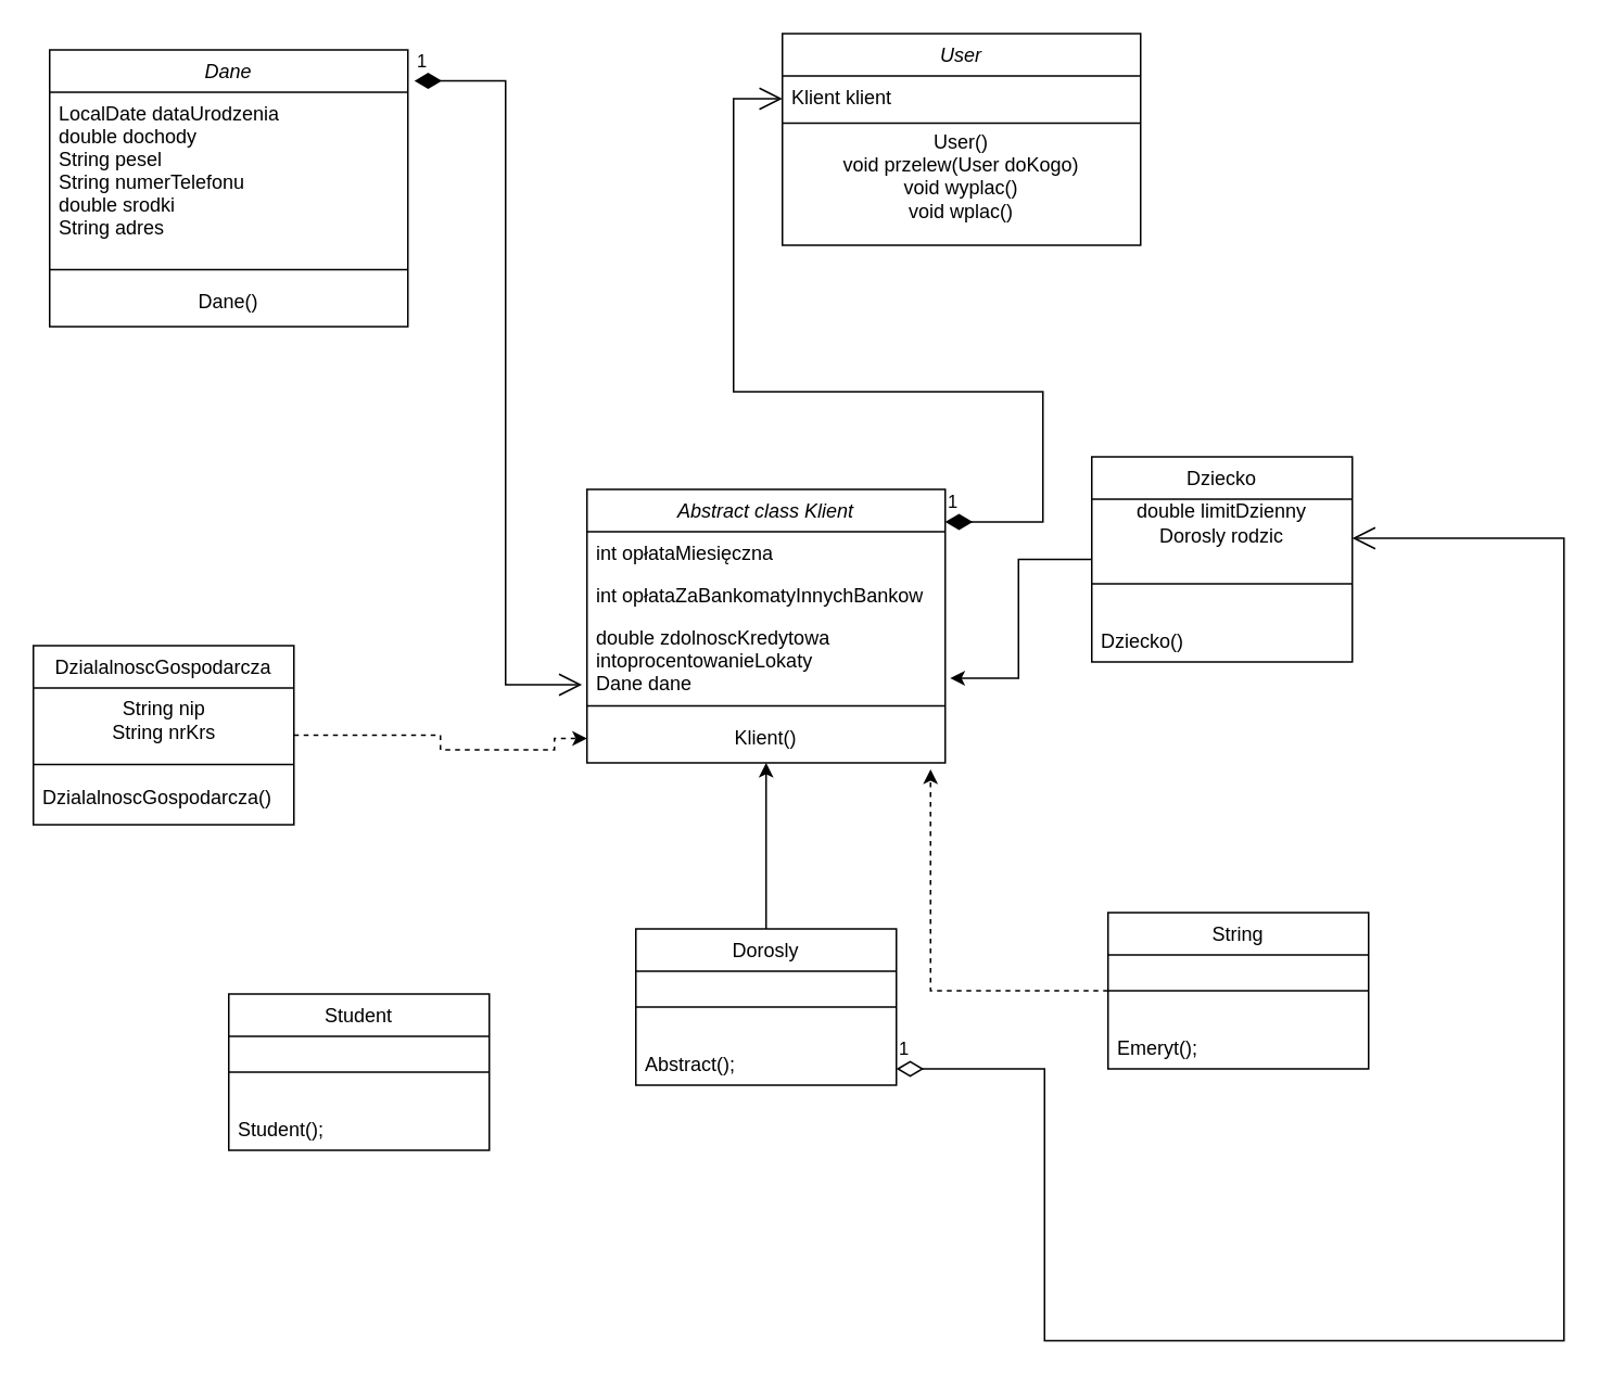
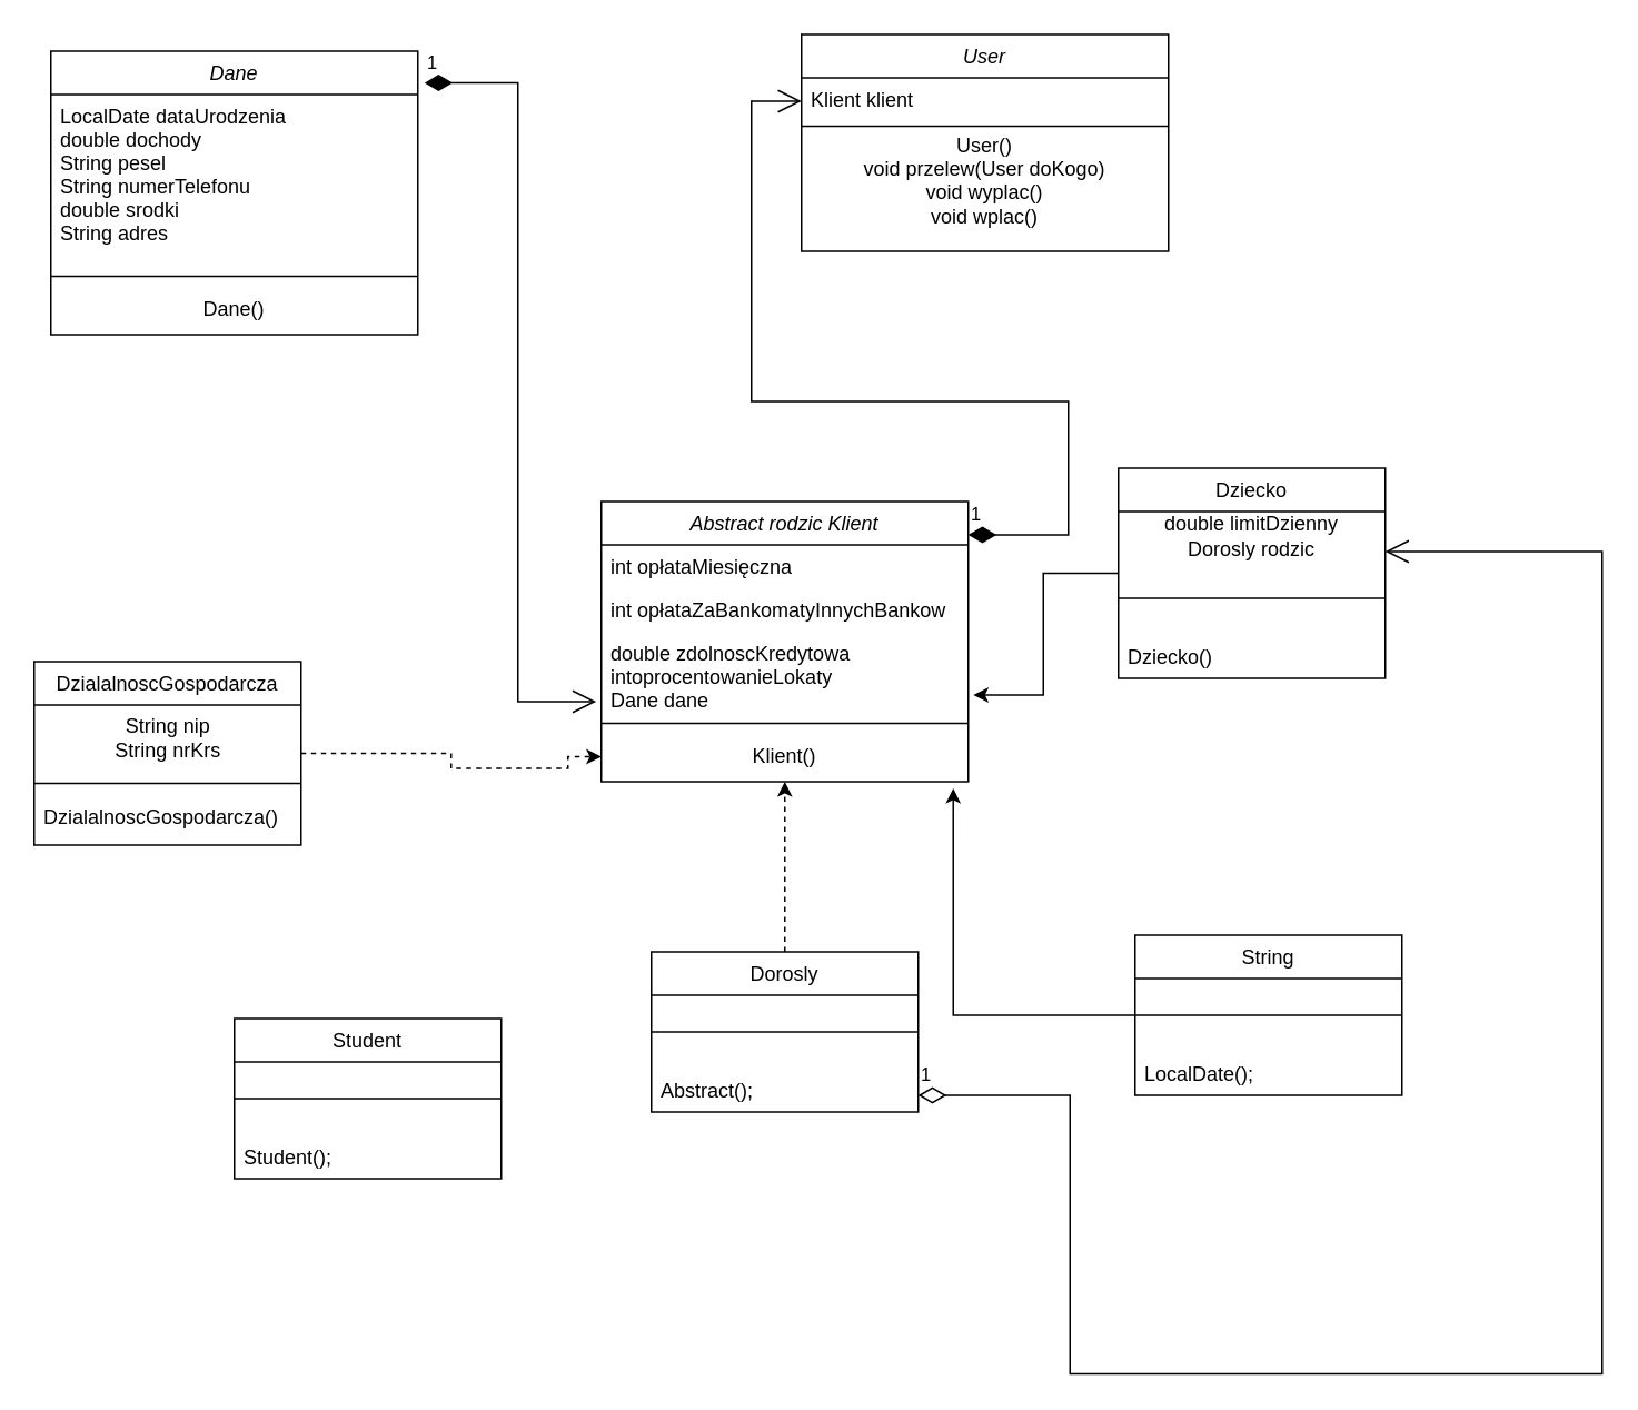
- <mxCell id="2" value="Abstract class Klient" style="swimlane;fontStyle=2;align=center;verticalAlign=top;childLayout=stackLayout;horizontal=1;startSize=26;horizontalStack=0;resizeParent=1;resizeLast=0;collapsible=1;marginBottom=0;rounded=0;shadow=0;strokeWidth=1;" parent="1" vertex="1"><mxGeometry x="360" y="300" width="220" height="168" as="geometry"><mxRectangle x="230" y="140" width="160" height="26" as="alternateBounds" /></mxGeometry></mxCell>
+ <mxCell id="2" value="Abstract rodzic Klient" style="swimlane;fontStyle=2;align=center;verticalAlign=top;childLayout=stackLayout;horizontal=1;startSize=26;horizontalStack=0;resizeParent=1;resizeLast=0;collapsible=1;marginBottom=0;rounded=0;shadow=0;strokeWidth=1;" parent="1" vertex="1"><mxGeometry x="360" y="300" width="220" height="168" as="geometry"><mxRectangle x="230" y="140" width="160" height="26" as="alternateBounds" /></mxGeometry></mxCell>
- <mxCell id="11" style="edgeStyle=orthogonalEdgeStyle;rounded=0;orthogonalLoop=1;jettySize=auto;html=1;entryX=0.5;entryY=1;entryDx=0;entryDy=0;" edge="1" parent="1" source="12" target="7"><mxGeometry relative="1" as="geometry"><mxPoint x="470" y="480" as="targetPoint" /></mxGeometry></mxCell>
+ <mxCell id="11" style="edgeStyle=orthogonalEdgeStyle;rounded=0;orthogonalLoop=1;jettySize=auto;html=1;entryX=0.5;entryY=1;entryDx=0;entryDy=0;dashed=1;" edge="1" parent="1" source="12" target="7"><mxGeometry relative="1" as="geometry"><mxPoint x="470" y="480" as="targetPoint" /></mxGeometry></mxCell>
- <mxCell id="18" style="edgeStyle=orthogonalEdgeStyle;rounded=0;orthogonalLoop=1;jettySize=auto;html=1;entryX=0.959;entryY=1.133;entryDx=0;entryDy=0;entryPerimeter=0;dashed=1;" edge="1" parent="1" source="15" target="7"><mxGeometry relative="1" as="geometry" /></mxCell>
+ <mxCell id="18" style="edgeStyle=orthogonalEdgeStyle;rounded=0;orthogonalLoop=1;jettySize=auto;html=1;entryX=0.959;entryY=1.133;entryDx=0;entryDy=0;entryPerimeter=0;" edge="1" parent="1" source="15" target="7"><mxGeometry relative="1" as="geometry" /></mxCell>
- <mxCell id="17" value="Emeryt();" style="text;align=left;verticalAlign=top;spacingLeft=4;spacingRight=4;overflow=hidden;rotatable=0;points=[[0,0.5],[1,0.5]];portConstraint=eastwest;fontStyle=0" vertex="1" parent="15"><mxGeometry y="70" width="160" height="26" as="geometry" /></mxCell>
+ <mxCell id="17" value="LocalDate();" style="text;align=left;verticalAlign=top;spacingLeft=4;spacingRight=4;overflow=hidden;rotatable=0;points=[[0,0.5],[1,0.5]];portConstraint=eastwest;fontStyle=0" vertex="1" parent="15"><mxGeometry y="70" width="160" height="26" as="geometry" /></mxCell>
